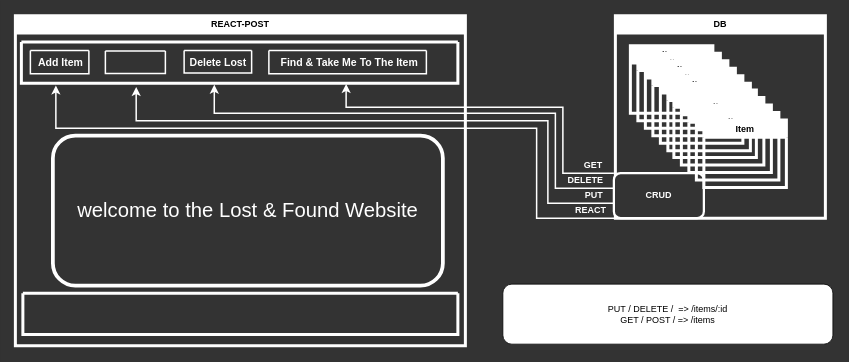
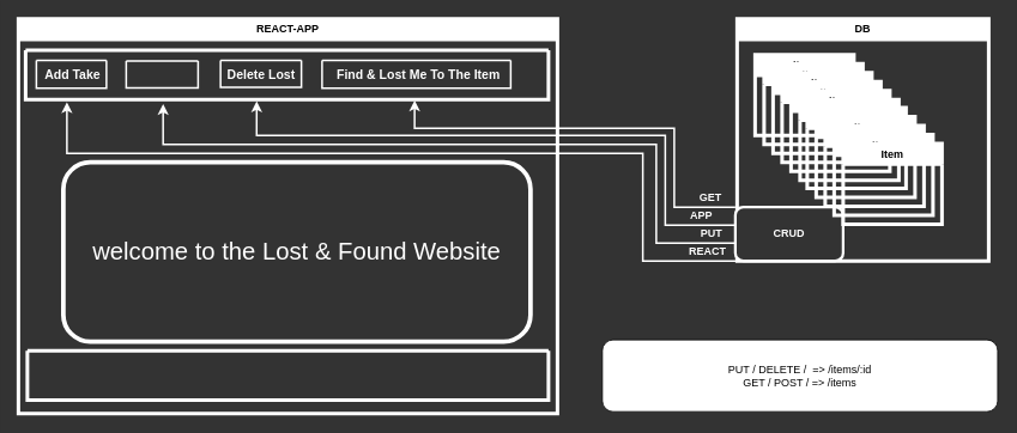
- <mxCell id="16" value="REACT-POST" style="swimlane;whiteSpace=wrap;html=1;strokeColor=#FFFFFF;strokeWidth=4;" vertex="1" parent="1"><mxGeometry x="20" y="20" width="600" height="440" as="geometry" /></mxCell>
+ <mxCell id="16" value="REACT-APP" style="swimlane;whiteSpace=wrap;html=1;strokeColor=#FFFFFF;strokeWidth=4;" vertex="1" parent="1"><mxGeometry x="20" y="20" width="600" height="440" as="geometry" /></mxCell>
- <mxCell id="23" value="&lt;font size=&quot;1&quot; color=&quot;#ffffff&quot;&gt;&lt;b style=&quot;font-size: 14px;&quot;&gt;Add Item&lt;/b&gt;&lt;/font&gt;" style="text;html=1;align=center;verticalAlign=middle;resizable=0;points=[];autosize=1;strokeColor=none;fillColor=none;" vertex="1" parent="22"><mxGeometry y="1" width="80" height="30" as="geometry" /></mxCell>
+ <mxCell id="23" value="&lt;font size=&quot;1&quot; color=&quot;#ffffff&quot;&gt;&lt;b style=&quot;font-size: 14px;&quot;&gt;Add Take&lt;/b&gt;&lt;/font&gt;" style="text;html=1;align=center;verticalAlign=middle;resizable=0;points=[];autosize=1;strokeColor=none;fillColor=none;" vertex="1" parent="22"><mxGeometry y="1" width="80" height="30" as="geometry" /></mxCell>
- <mxCell id="20" value="&lt;font size=&quot;1&quot; color=&quot;#ffffff&quot;&gt;&lt;b style=&quot;font-size: 14px;&quot;&gt;Find &amp;amp; Take Me To The Item&lt;/b&gt;&lt;/font&gt;" style="text;html=1;align=center;verticalAlign=middle;resizable=0;points=[];autosize=1;strokeColor=none;fillColor=none;" vertex="1" parent="19"><mxGeometry x="2" y="1" width="210" height="30" as="geometry" /></mxCell>
+ <mxCell id="20" value="&lt;font size=&quot;1&quot; color=&quot;#ffffff&quot;&gt;&lt;b style=&quot;font-size: 14px;&quot;&gt;Find &amp;amp; Lost Me To The Item&lt;/b&gt;&lt;/font&gt;" style="text;html=1;align=center;verticalAlign=middle;resizable=0;points=[];autosize=1;strokeColor=none;fillColor=none;" vertex="1" parent="19"><mxGeometry x="2" y="1" width="210" height="30" as="geometry" /></mxCell>
- <mxCell id="31" value="&lt;font color=&quot;#ffffff&quot;&gt;&lt;b&gt;DELETE&lt;/b&gt;&lt;/font&gt;" style="text;html=1;align=center;verticalAlign=middle;resizable=0;points=[];autosize=1;strokeColor=none;fillColor=none;" vertex="1" parent="1"><mxGeometry x="745" y="225" width="70" height="30" as="geometry" /></mxCell>
+ <mxCell id="31" value="&lt;font color=&quot;#ffffff&quot;&gt;&lt;b&gt;APP&lt;/b&gt;&lt;/font&gt;" style="text;html=1;align=center;verticalAlign=middle;resizable=0;points=[];autosize=1;strokeColor=none;fillColor=none;" vertex="1" parent="1"><mxGeometry x="745" y="225" width="70" height="30" as="geometry" /></mxCell>
